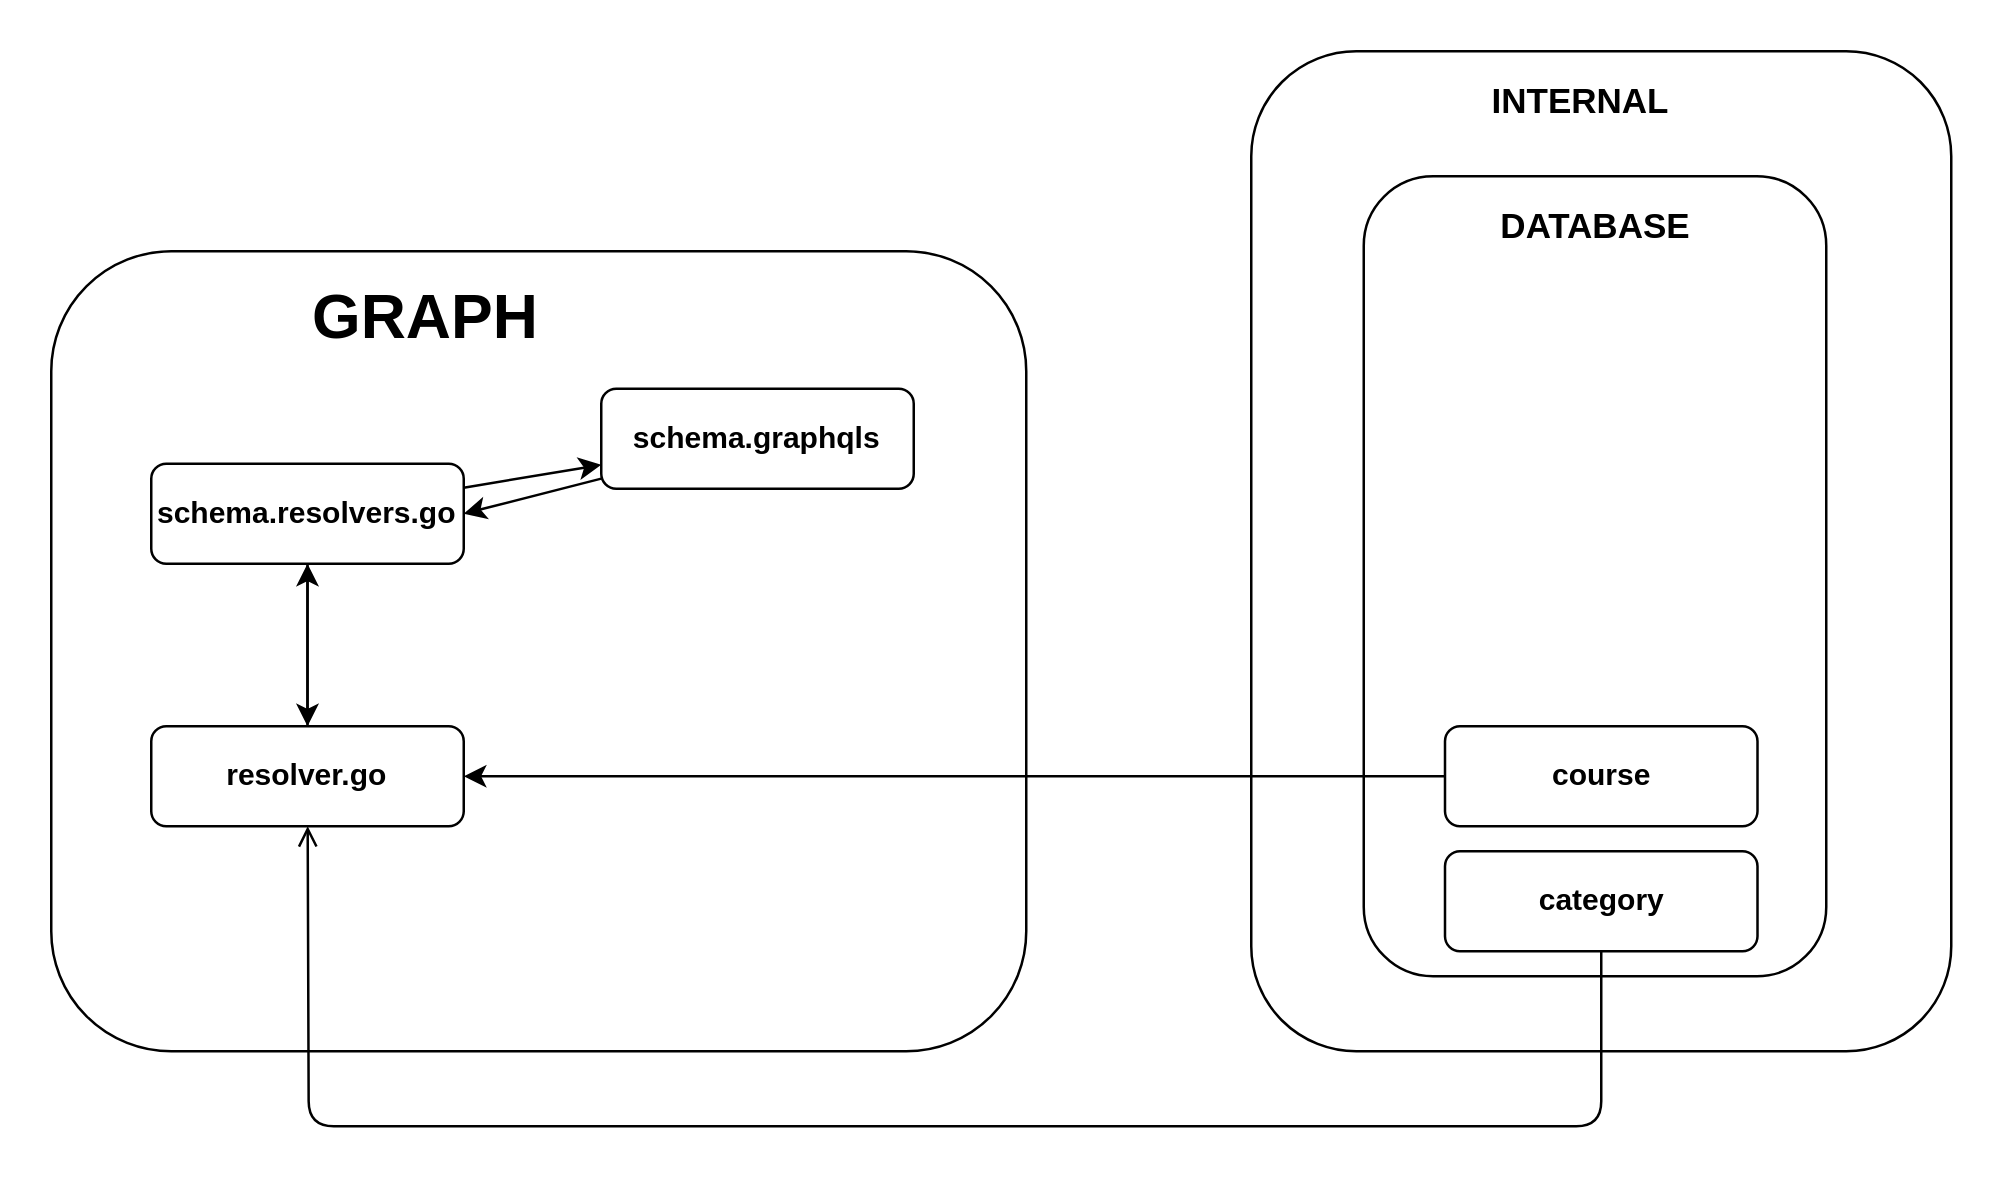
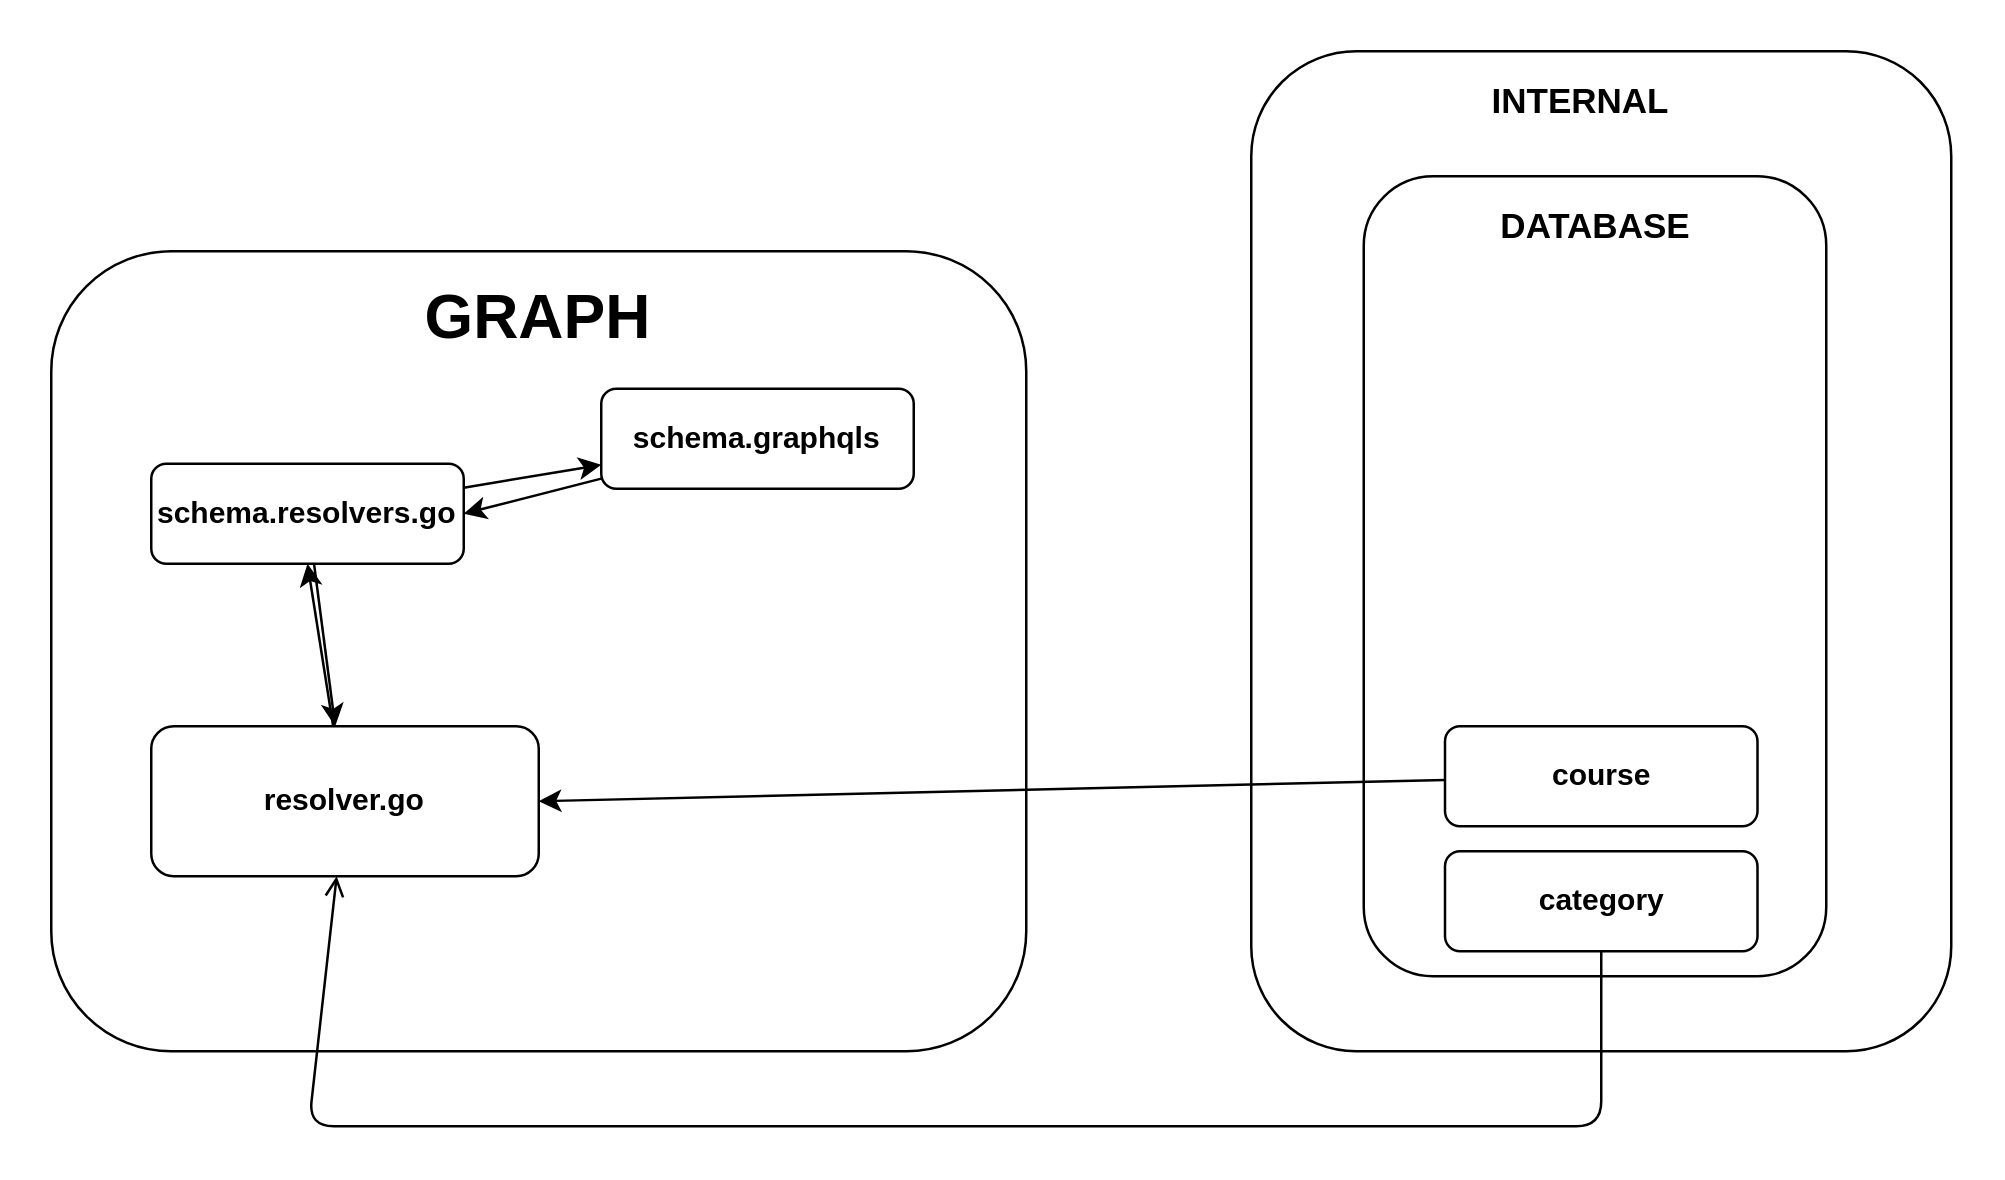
- <mxCell id="7" value="&lt;b style=&quot;font-size: 25px;&quot;&gt;GRAPH&lt;/b&gt;" style="text;html=1;strokeColor=none;fillColor=none;align=center;verticalAlign=middle;whiteSpace=wrap;rounded=0;fontSize=14;" vertex="1" parent="1"><mxGeometry x="110" y="110" width="120" height="30" as="geometry" /></mxCell>
+ <mxCell id="7" value="&lt;b style=&quot;font-size: 25px;&quot;&gt;GRAPH&lt;/b&gt;" style="text;html=1;strokeColor=none;fillColor=none;align=center;verticalAlign=middle;whiteSpace=wrap;rounded=0;fontSize=14;" vertex="1" parent="1"><mxGeometry x="155" y="110" width="120" height="30" as="geometry" /></mxCell>
- <mxCell id="14" value="&lt;b&gt;resolver.go&lt;/b&gt;" style="rounded=1;whiteSpace=wrap;html=1;" vertex="1" parent="1"><mxGeometry x="60" y="290" width="125" height="40" as="geometry" /></mxCell>
+ <mxCell id="14" value="&lt;b&gt;resolver.go&lt;/b&gt;" style="rounded=1;whiteSpace=wrap;html=1;" vertex="1" parent="1"><mxGeometry x="60" y="290" width="155" height="60" as="geometry" /></mxCell>
